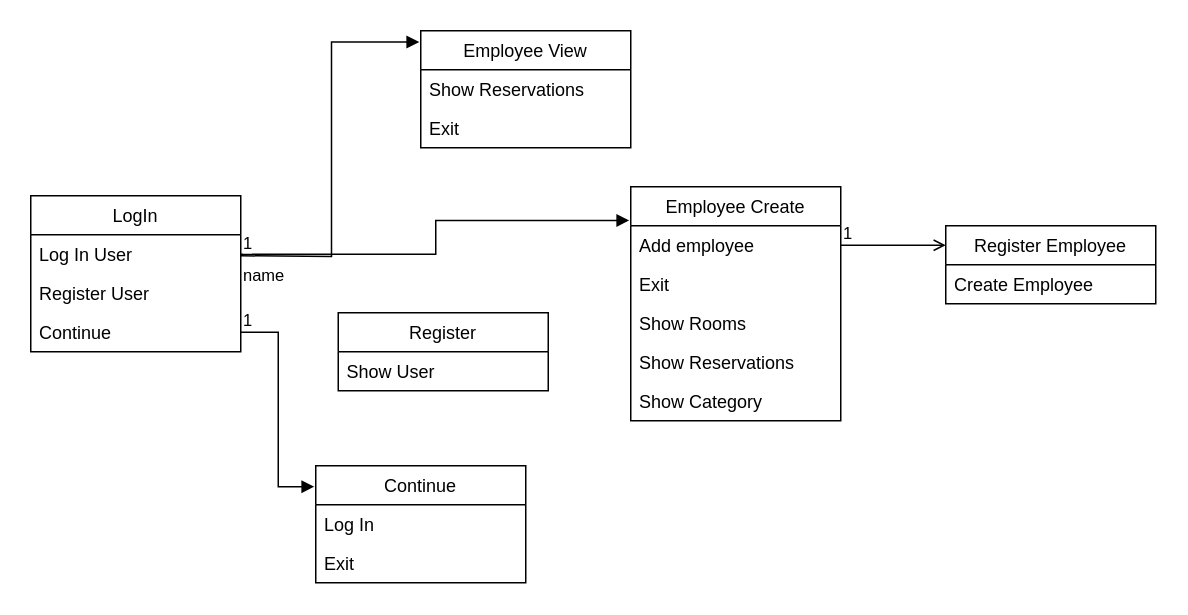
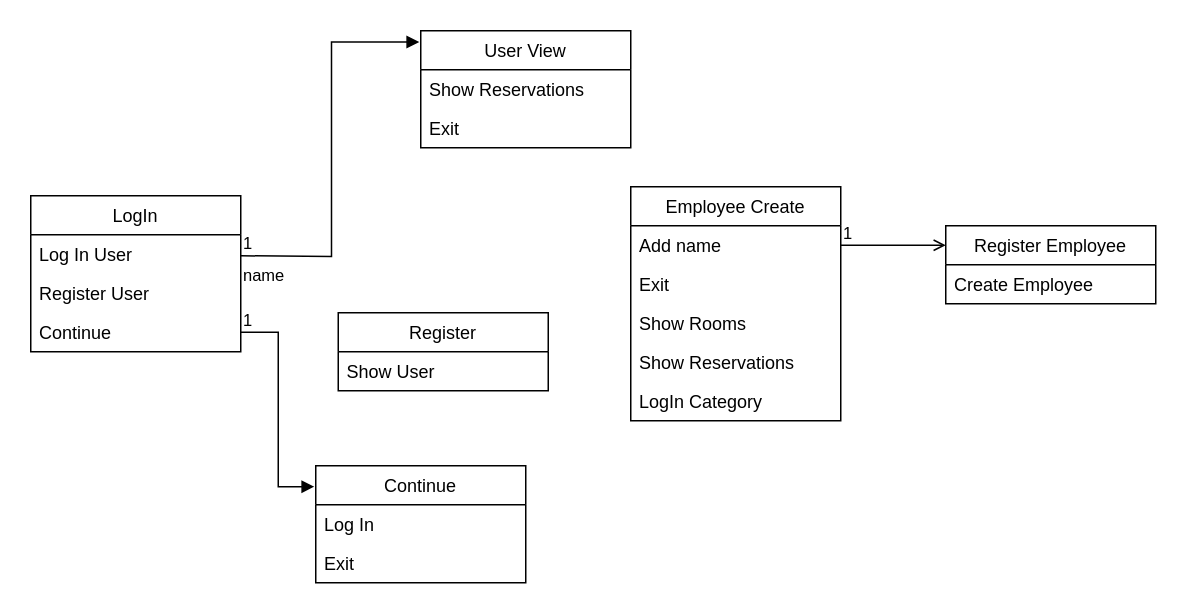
- <mxCell id="13" value="Employee View" style="swimlane;fontStyle=0;childLayout=stackLayout;horizontal=1;startSize=26;fillColor=none;horizontalStack=0;resizeParent=1;resizeParentMax=0;resizeLast=0;collapsible=1;marginBottom=0;fontColor=default;strokeColor=default;" vertex="1" parent="1"><mxGeometry x="280" y="20" width="140" height="78" as="geometry" /></mxCell>
+ <mxCell id="13" value="User View" style="swimlane;fontStyle=0;childLayout=stackLayout;horizontal=1;startSize=26;fillColor=none;horizontalStack=0;resizeParent=1;resizeParentMax=0;resizeLast=0;collapsible=1;marginBottom=0;fontColor=default;strokeColor=default;" vertex="1" parent="1"><mxGeometry x="280" y="20" width="140" height="78" as="geometry" /></mxCell>
- <mxCell id="22" value="" style="endArrow=block;endFill=1;html=1;edgeStyle=orthogonalEdgeStyle;align=left;verticalAlign=top;rounded=0;labelBackgroundColor=default;fontColor=default;strokeColor=default;exitX=1;exitY=0.5;exitDx=0;exitDy=0;entryX=-0.007;entryY=0.144;entryDx=0;entryDy=0;entryPerimeter=0;" edge="1" parent="1" source="3" target="16"><mxGeometry x="-1" relative="1" as="geometry"><mxPoint x="70" y="84" as="sourcePoint" /><mxPoint x="230" y="84" as="targetPoint" /></mxGeometry></mxCell>
- <mxCell id="23" value="1" style="edgeLabel;resizable=0;html=1;align=left;verticalAlign=bottom;fontColor=default;strokeColor=default;" connectable="0" vertex="1" parent="22"><mxGeometry x="-1" relative="1" as="geometry" /></mxCell>
- <mxCell id="17" value="Add employee" style="text;strokeColor=none;fillColor=none;align=left;verticalAlign=top;spacingLeft=4;spacingRight=4;overflow=hidden;rotatable=0;points=[[0,0.5],[1,0.5]];portConstraint=eastwest;fontColor=default;" vertex="1" parent="16"><mxGeometry y="26" width="140" height="26" as="geometry" /></mxCell>
+ <mxCell id="17" value="Add name" style="text;strokeColor=none;fillColor=none;align=left;verticalAlign=top;spacingLeft=4;spacingRight=4;overflow=hidden;rotatable=0;points=[[0,0.5],[1,0.5]];portConstraint=eastwest;fontColor=default;" vertex="1" parent="16"><mxGeometry y="26" width="140" height="26" as="geometry" /></mxCell>
- <mxCell id="21" value="Show Category" style="text;strokeColor=none;fillColor=none;align=left;verticalAlign=top;spacingLeft=4;spacingRight=4;overflow=hidden;rotatable=0;points=[[0,0.5],[1,0.5]];portConstraint=eastwest;fontColor=default;" vertex="1" parent="16"><mxGeometry y="130" width="140" height="26" as="geometry" /></mxCell>
+ <mxCell id="21" value="LogIn Category" style="text;strokeColor=none;fillColor=none;align=left;verticalAlign=top;spacingLeft=4;spacingRight=4;overflow=hidden;rotatable=0;points=[[0,0.5],[1,0.5]];portConstraint=eastwest;fontColor=default;" vertex="1" parent="16"><mxGeometry y="130" width="140" height="26" as="geometry" /></mxCell>
